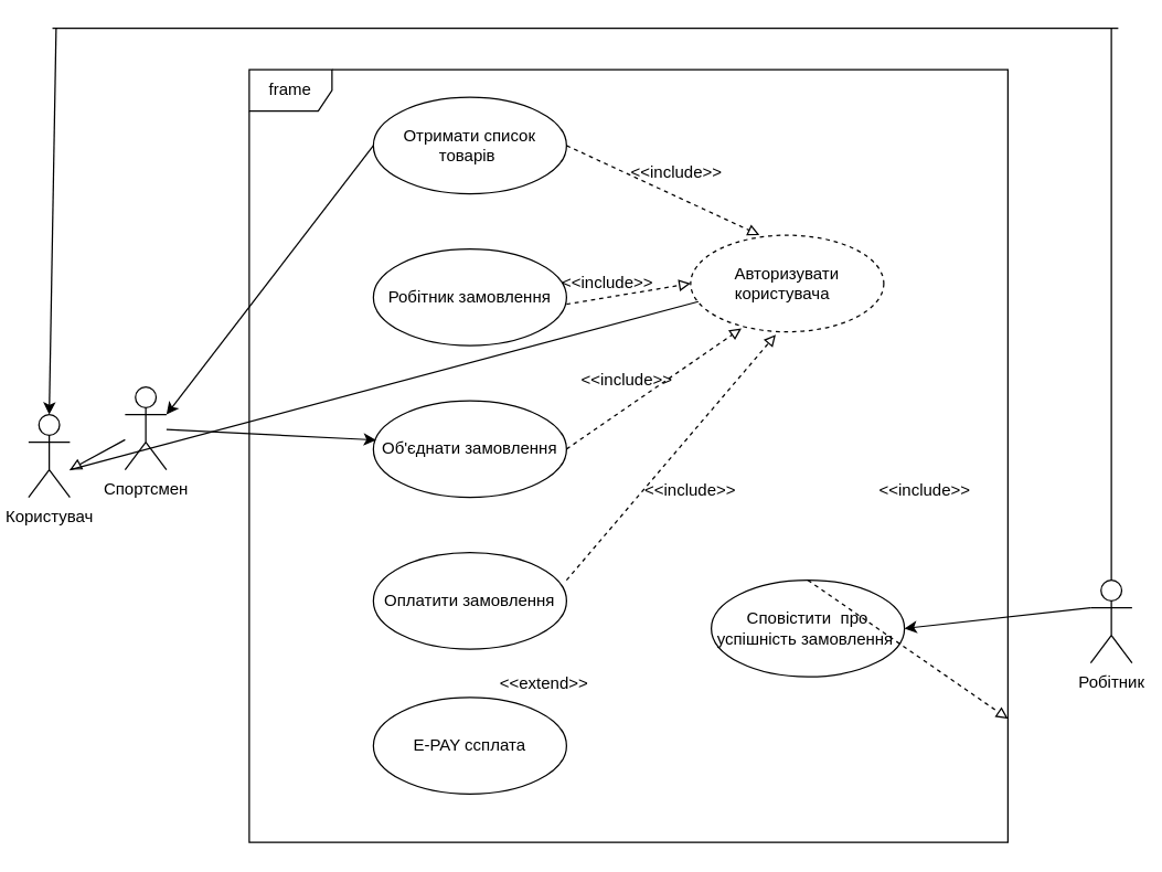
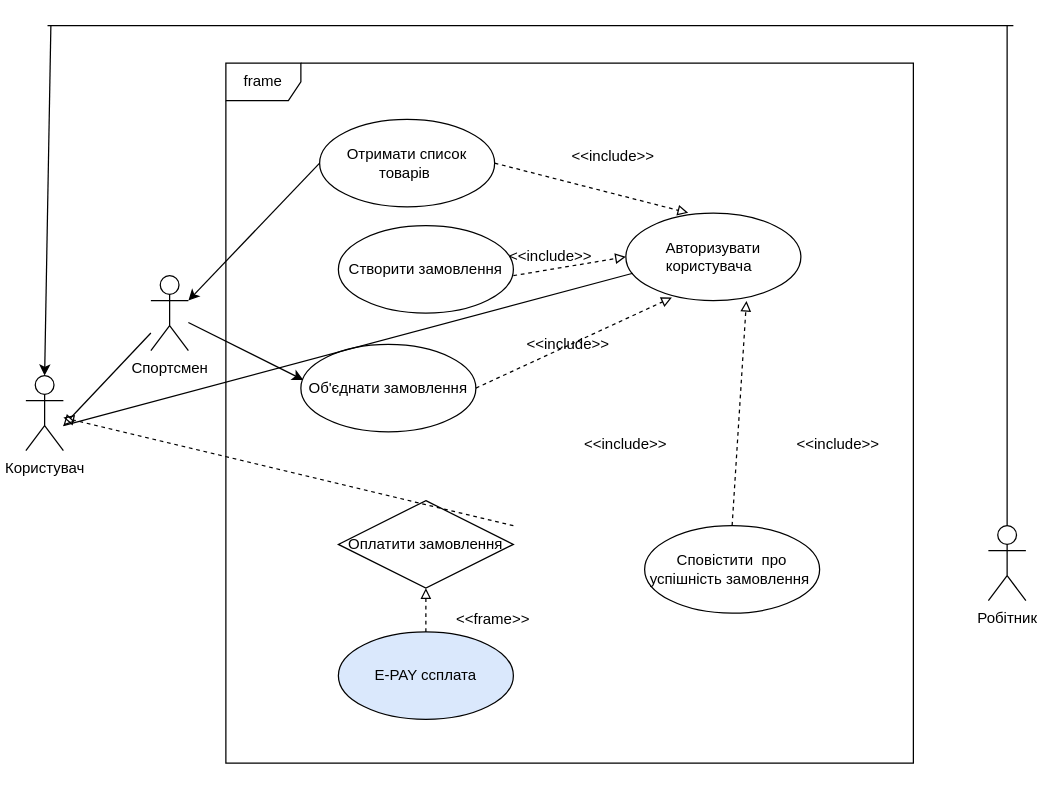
- <mxCell id="5" value="&lt;font style=&quot;vertical-align: inherit;&quot;&gt;&lt;font style=&quot;vertical-align: inherit;&quot;&gt;Отримати список товарів&amp;nbsp;&lt;/font&gt;&lt;/font&gt;" style="ellipse;whiteSpace=wrap;html=1;" parent="1" vertex="1"><mxGeometry x="270" y="70" width="140" height="70" as="geometry" /></mxCell>
+ <mxCell id="5" value="&lt;font style=&quot;vertical-align: inherit;&quot;&gt;&lt;font style=&quot;vertical-align: inherit;&quot;&gt;Отримати список товарів&amp;nbsp;&lt;/font&gt;&lt;/font&gt;" style="ellipse;whiteSpace=wrap;html=1;" parent="1" vertex="1"><mxGeometry x="255" y="95" width="140" height="70" as="geometry" /></mxCell>
- <mxCell id="11" value="&lt;font style=&quot;vertical-align: inherit;&quot;&gt;&lt;font style=&quot;vertical-align: inherit;&quot;&gt;Авторизувати користувача&amp;nbsp;&amp;nbsp;&lt;/font&gt;&lt;/font&gt;" style="ellipse;whiteSpace=wrap;html=1;dashed=1;" parent="1" vertex="1"><mxGeometry x="500" y="170" width="140" height="70" as="geometry" /></mxCell>
+ <mxCell id="11" value="&lt;font style=&quot;vertical-align: inherit;&quot;&gt;&lt;font style=&quot;vertical-align: inherit;&quot;&gt;Авторизувати користувача&amp;nbsp;&amp;nbsp;&lt;/font&gt;&lt;/font&gt;" style="ellipse;whiteSpace=wrap;html=1;" parent="1" vertex="1"><mxGeometry x="500" y="170" width="140" height="70" as="geometry" /></mxCell>
- <mxCell id="6" value="Робітник замовлення" style="ellipse;whiteSpace=wrap;html=1;" parent="1" vertex="1"><mxGeometry x="270" y="180" width="140" height="70" as="geometry" /></mxCell>
+ <mxCell id="6" value="Створити замовлення" style="ellipse;whiteSpace=wrap;html=1;" parent="1" vertex="1"><mxGeometry x="270" y="180" width="140" height="70" as="geometry" /></mxCell>
- <mxCell id="7" value="Спортсмен&lt;br&gt;" style="shape=umlActor;verticalLabelPosition=bottom;verticalAlign=top;html=1;" parent="1" vertex="1"><mxGeometry x="90" y="280" width="30" height="60" as="geometry" /></mxCell>
+ <mxCell id="7" value="Спортсмен&lt;br&gt;" style="shape=umlActor;verticalLabelPosition=bottom;verticalAlign=top;html=1;" parent="1" vertex="1"><mxGeometry x="120" y="220" width="30" height="60" as="geometry" /></mxCell>
- <mxCell id="9" value="Об'єднати замовлення" style="ellipse;whiteSpace=wrap;html=1;" parent="1" vertex="1"><mxGeometry x="270" y="290" width="140" height="70" as="geometry" /></mxCell>
+ <mxCell id="9" value="Об'єднати замовлення" style="ellipse;whiteSpace=wrap;html=1;" parent="1" vertex="1"><mxGeometry x="240" y="275" width="140" height="70" as="geometry" /></mxCell>
- <mxCell id="17" value="" style="endArrow=block;dashed=1;html=1;rounded=0;exitX=1;exitY=0.286;exitDx=0;exitDy=0;exitPerimeter=0;entryX=0.441;entryY=1.029;entryDx=0;entryDy=0;entryPerimeter=0;endFill=0;" parent="1" source="13" target="11" edge="1"><mxGeometry width="50" height="50" relative="1" as="geometry"><mxPoint x="410" y="330" as="sourcePoint" /><mxPoint x="460" y="280" as="targetPoint" /></mxGeometry></mxCell>
+ <mxCell id="17" value="" style="endArrow=block;dashed=1;html=1;rounded=0;exitX=1;exitY=0.286;exitDx=0;exitDy=0;exitPerimeter=0;endFill=0;" parent="1" source="13" target="8" edge="1"><mxGeometry width="50" height="50" relative="1" as="geometry"><mxPoint x="410" y="330" as="sourcePoint" /><mxPoint x="460" y="280" as="targetPoint" /></mxGeometry></mxCell>
- <mxCell id="13" value="Оплатити замовлення" style="ellipse;whiteSpace=wrap;html=1;" parent="1" vertex="1"><mxGeometry x="270" y="400" width="140" height="70" as="geometry" /></mxCell>
+ <mxCell id="13" value="Оплатити замовлення" style="rhombus;whiteSpace=wrap;html=1;" parent="1" vertex="1"><mxGeometry x="270" y="400" width="140" height="70" as="geometry" /></mxCell>
- <mxCell id="25" value="" style="endArrow=classic;html=1;rounded=0;exitX=0;exitY=0.333;exitDx=0;exitDy=0;exitPerimeter=0;entryX=1;entryY=0.5;entryDx=0;entryDy=0;" parent="1" source="4" target="22" edge="1"><mxGeometry width="50" height="50" relative="1" as="geometry"><mxPoint x="700" y="350" as="sourcePoint" /><mxPoint x="750" y="300" as="targetPoint" /></mxGeometry></mxCell>
- <mxCell id="23" value="" style="endArrow=block;dashed=1;html=1;rounded=0;exitX=0.5;exitY=0;exitDx=0;exitDy=0;endFill=0;" parent="1" source="22" target="2" edge="1"><mxGeometry width="50" height="50" relative="1" as="geometry"><mxPoint x="690" y="350" as="sourcePoint" /><mxPoint x="740" y="300" as="targetPoint" /></mxGeometry></mxCell>
+ <mxCell id="23" value="" style="endArrow=block;dashed=1;html=1;rounded=0;exitX=0.5;exitY=0;exitDx=0;exitDy=0;entryX=0.689;entryY=1.003;entryDx=0;entryDy=0;entryPerimeter=0;endFill=0;" parent="1" source="22" target="11" edge="1"><mxGeometry width="50" height="50" relative="1" as="geometry"><mxPoint x="690" y="350" as="sourcePoint" /><mxPoint x="740" y="300" as="targetPoint" /></mxGeometry></mxCell>
+ <mxCell id="30" value="" style="endArrow=block;dashed=1;html=1;rounded=0;exitX=0.5;exitY=0;exitDx=0;exitDy=0;entryX=0.5;entryY=1;entryDx=0;entryDy=0;startArrow=none;startFill=0;endFill=0;" parent="1" source="29" target="13" edge="1"><mxGeometry width="50" height="50" relative="1" as="geometry"><mxPoint x="240" y="480" as="sourcePoint" /><mxPoint x="290" y="430" as="targetPoint" /></mxGeometry></mxCell>
- <mxCell id="31" value="&amp;lt;&amp;lt;extend&amp;gt;&amp;gt;" style="text;html=1;strokeColor=none;fillColor=none;align=center;verticalAlign=middle;whiteSpace=wrap;rounded=0;" parent="1" vertex="1"><mxGeometry x="364" y="480" width="60" height="30" as="geometry" /></mxCell>
+ <mxCell id="31" value="&amp;lt;&amp;lt;frame&amp;gt;&amp;gt;" style="text;html=1;strokeColor=none;fillColor=none;align=center;verticalAlign=middle;whiteSpace=wrap;rounded=0;" parent="1" vertex="1"><mxGeometry x="364" y="480" width="60" height="30" as="geometry" /></mxCell>
- <mxCell id="29" value="E-PAY cсплата" style="ellipse;whiteSpace=wrap;html=1;" parent="1" vertex="1"><mxGeometry x="270" y="505" width="140" height="70" as="geometry" /></mxCell>
+ <mxCell id="29" value="E-PAY cсплата" style="ellipse;whiteSpace=wrap;html=1;fillColor=#dae8fc;" parent="1" vertex="1"><mxGeometry x="270" y="505" width="140" height="70" as="geometry" /></mxCell>
